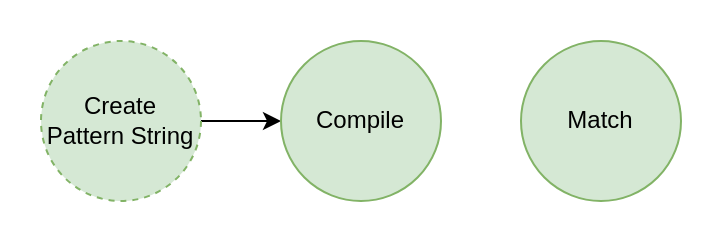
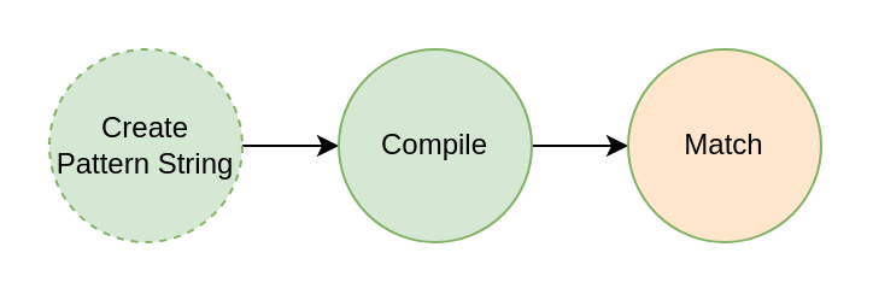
+ <mxCell id="4" value="" style="edgeStyle=orthogonalEdgeStyle;rounded=0;orthogonalLoop=1;jettySize=auto;html=1;" edge="1" parent="1" source="5" target="6"><mxGeometry relative="1" as="geometry" /></mxCell>
- <mxCell id="6" value="Match" style="ellipse;whiteSpace=wrap;html=1;aspect=fixed;fillColor=#d5e8d4;strokeColor=#82b366;" vertex="1" parent="1"><mxGeometry x="260" y="20" width="80" height="80" as="geometry" /></mxCell>
+ <mxCell id="6" value="Match" style="ellipse;whiteSpace=wrap;html=1;aspect=fixed;fillColor=#ffe6cc;strokeColor=#82b366;" vertex="1" parent="1"><mxGeometry x="260" y="20" width="80" height="80" as="geometry" /></mxCell>
